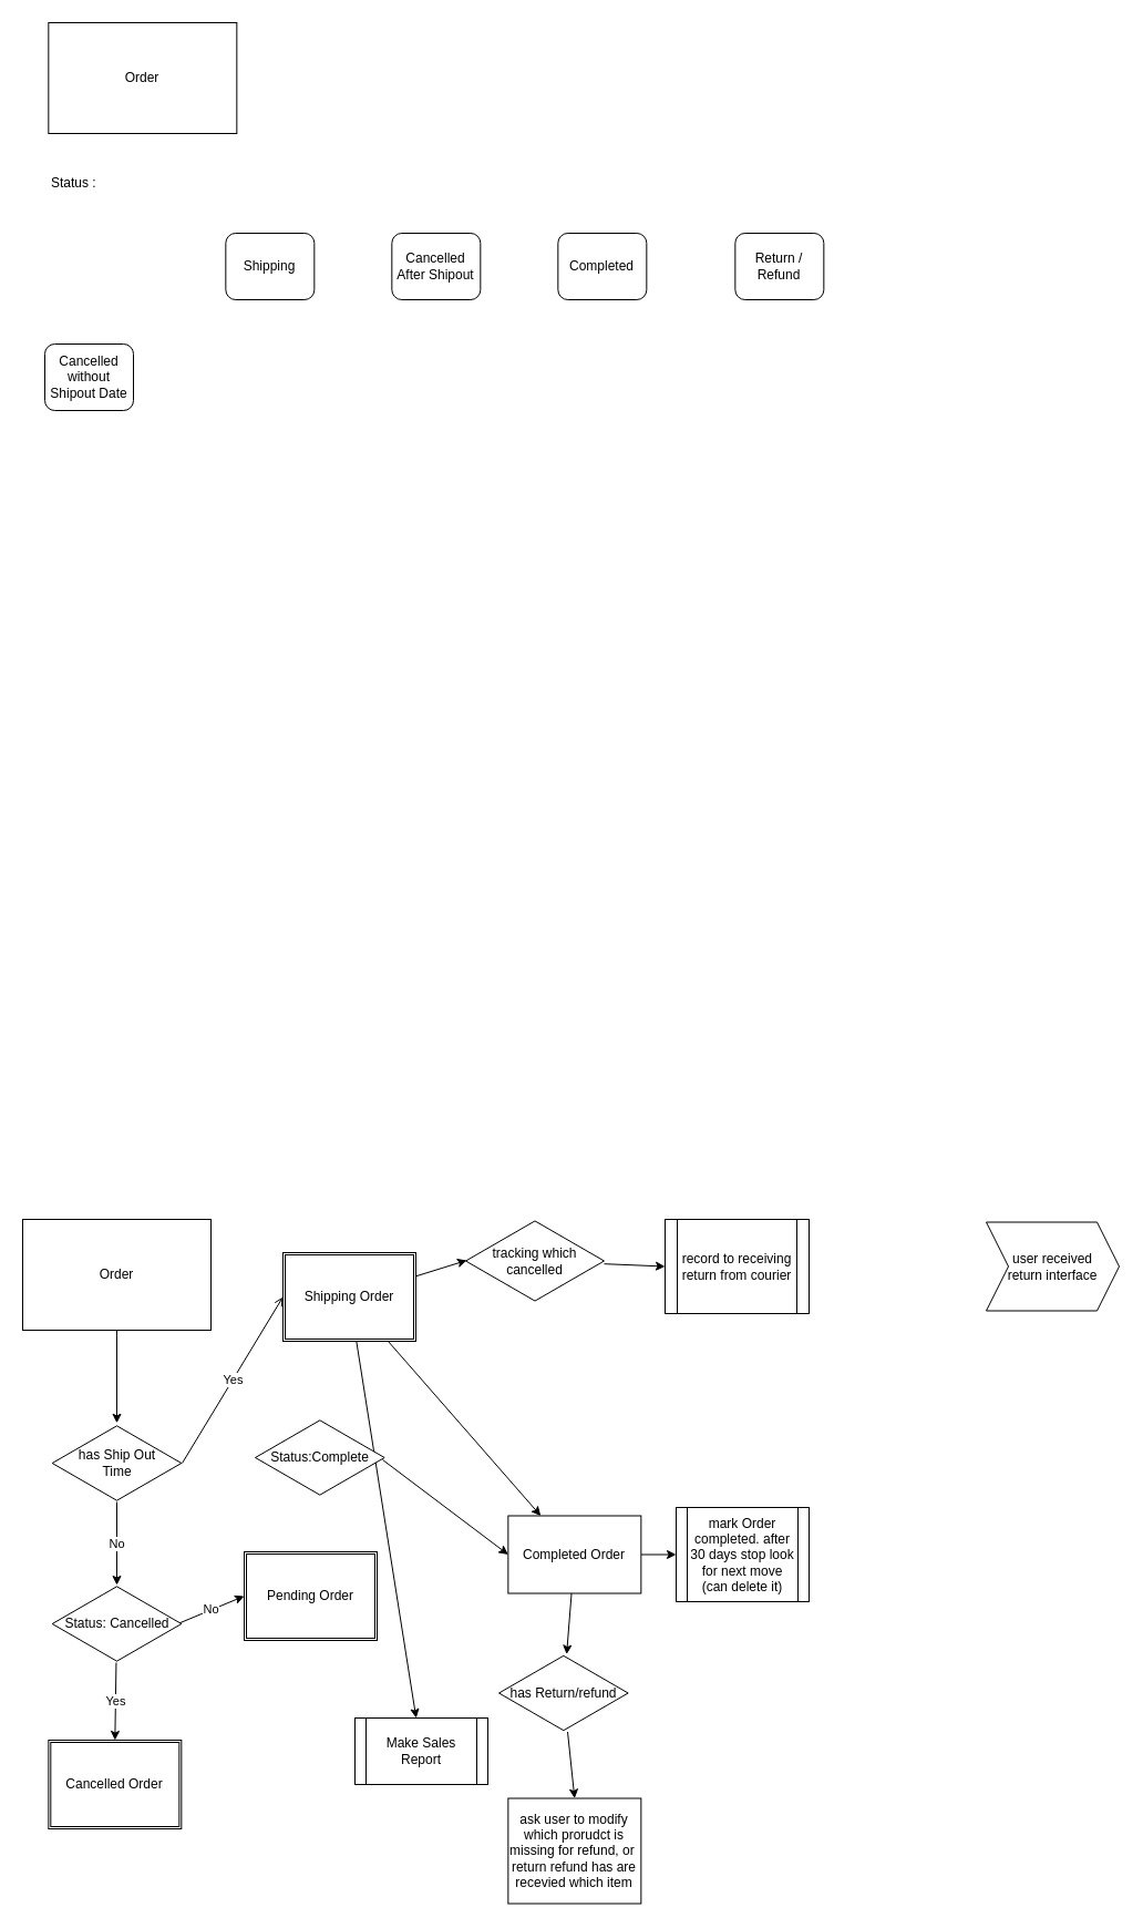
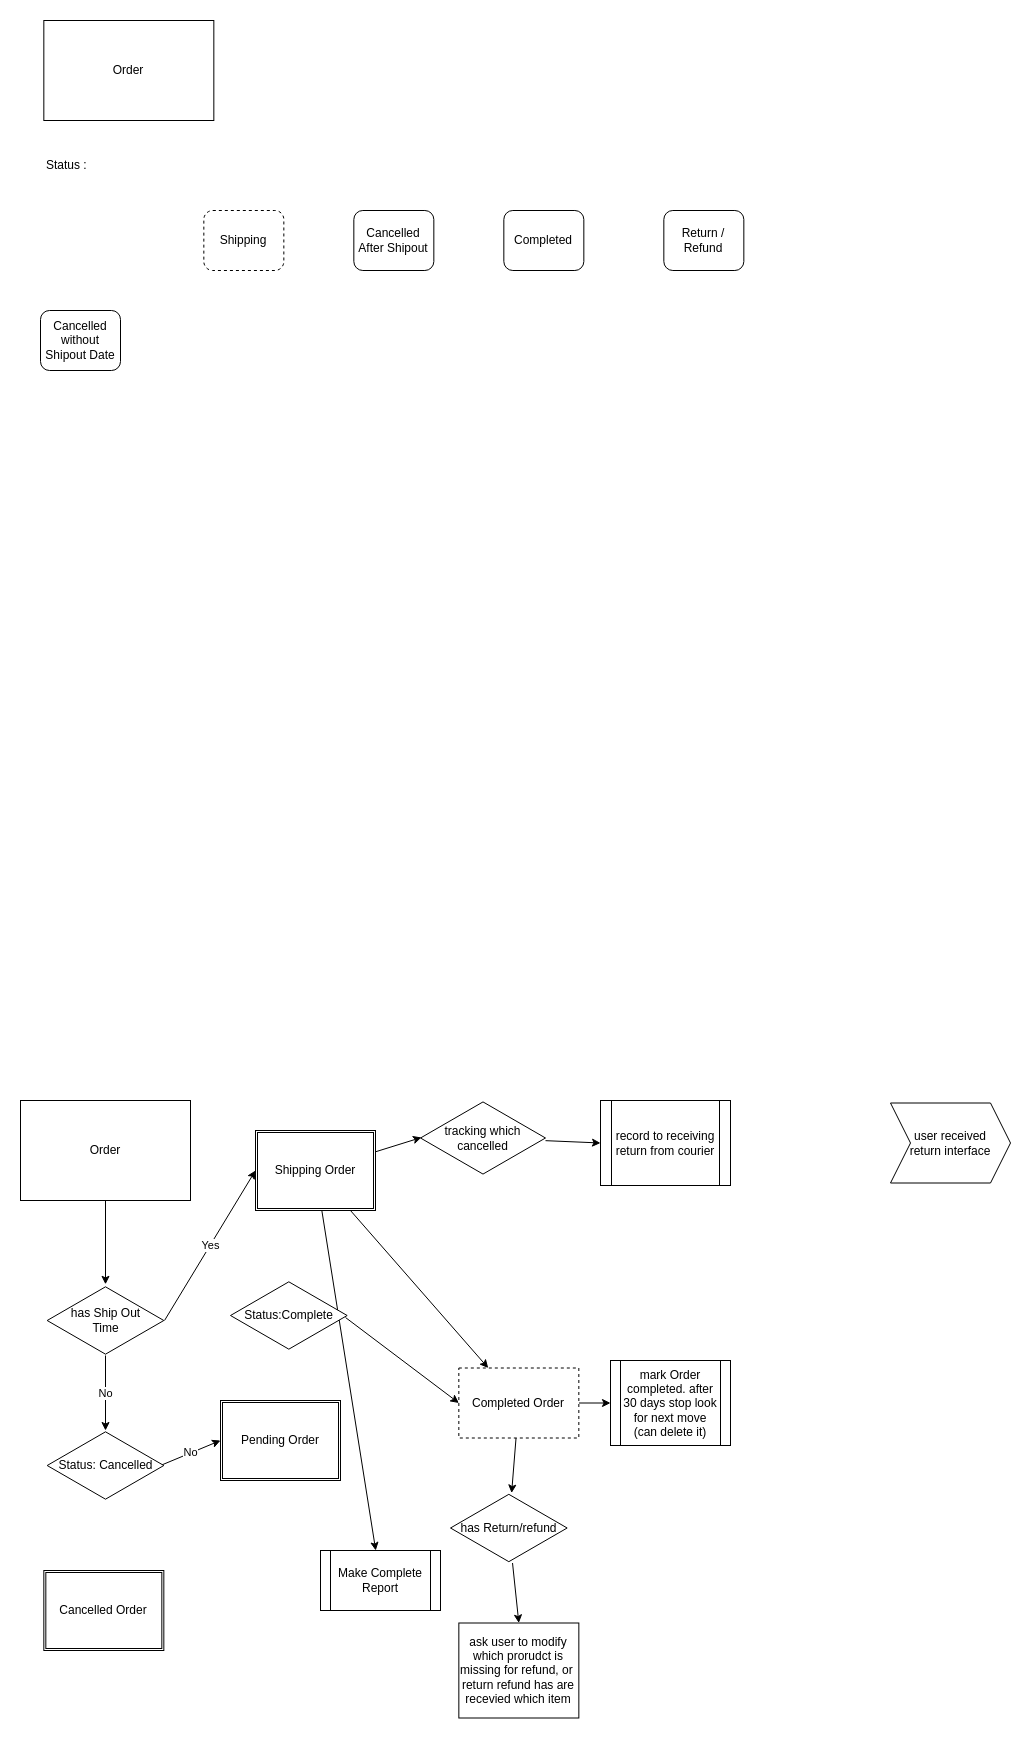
- <mxCell id="31" value="Shipping" style="rounded=1;whiteSpace=wrap;html=1;" vertex="1" parent="1"><mxGeometry x="203.33" y="210" width="80" height="60" as="geometry" /></mxCell>
+ <mxCell id="31" value="Shipping" style="rounded=1;whiteSpace=wrap;html=1;dashed=1;" vertex="1" parent="1"><mxGeometry x="203.33" y="210" width="80" height="60" as="geometry" /></mxCell>
- <mxCell id="4" value="Yes" style="edgeStyle=none;html=1;entryX=0;entryY=0.5;entryDx=0;entryDy=0;exitX=1.006;exitY=0.5;exitDx=0;exitDy=0;exitPerimeter=0;endArrow=open;" parent="1" source="6" target="10" edge="1"><mxGeometry relative="1" as="geometry"><mxPoint x="350" y="1335" as="sourcePoint" /></mxGeometry></mxCell>
+ <mxCell id="4" value="Yes" style="edgeStyle=none;html=1;entryX=0;entryY=0.5;entryDx=0;entryDy=0;exitX=1.006;exitY=0.5;exitDx=0;exitDy=0;exitPerimeter=0;" parent="1" source="6" target="10" edge="1"><mxGeometry relative="1" as="geometry"><mxPoint x="350" y="1335" as="sourcePoint" /></mxGeometry></mxCell>
- <mxCell id="15" value="Completed Order" style="whiteSpace=wrap;html=1;" parent="1" vertex="1"><mxGeometry x="458.34" y="1367.5" width="120" height="70" as="geometry" /></mxCell>
+ <mxCell id="15" value="Completed Order" style="whiteSpace=wrap;html=1;dashed=1;" parent="1" vertex="1"><mxGeometry x="458.34" y="1367.5" width="120" height="70" as="geometry" /></mxCell>
- <mxCell id="19" value="Yes" style="edgeStyle=none;html=1;entryX=0.5;entryY=0;entryDx=0;entryDy=0;" parent="1" source="21" target="22" edge="1"><mxGeometry relative="1" as="geometry" /></mxCell>
- <mxCell id="24" value="Make Sales Report" style="shape=process;whiteSpace=wrap;html=1;backgroundOutline=1;size=0.083;" parent="1" vertex="1"><mxGeometry x="320" y="1550" width="120" height="60" as="geometry" /></mxCell>
+ <mxCell id="24" value="Make Complete Report" style="shape=process;whiteSpace=wrap;html=1;backgroundOutline=1;size=0.083;" parent="1" vertex="1"><mxGeometry x="320" y="1550" width="120" height="60" as="geometry" /></mxCell>
